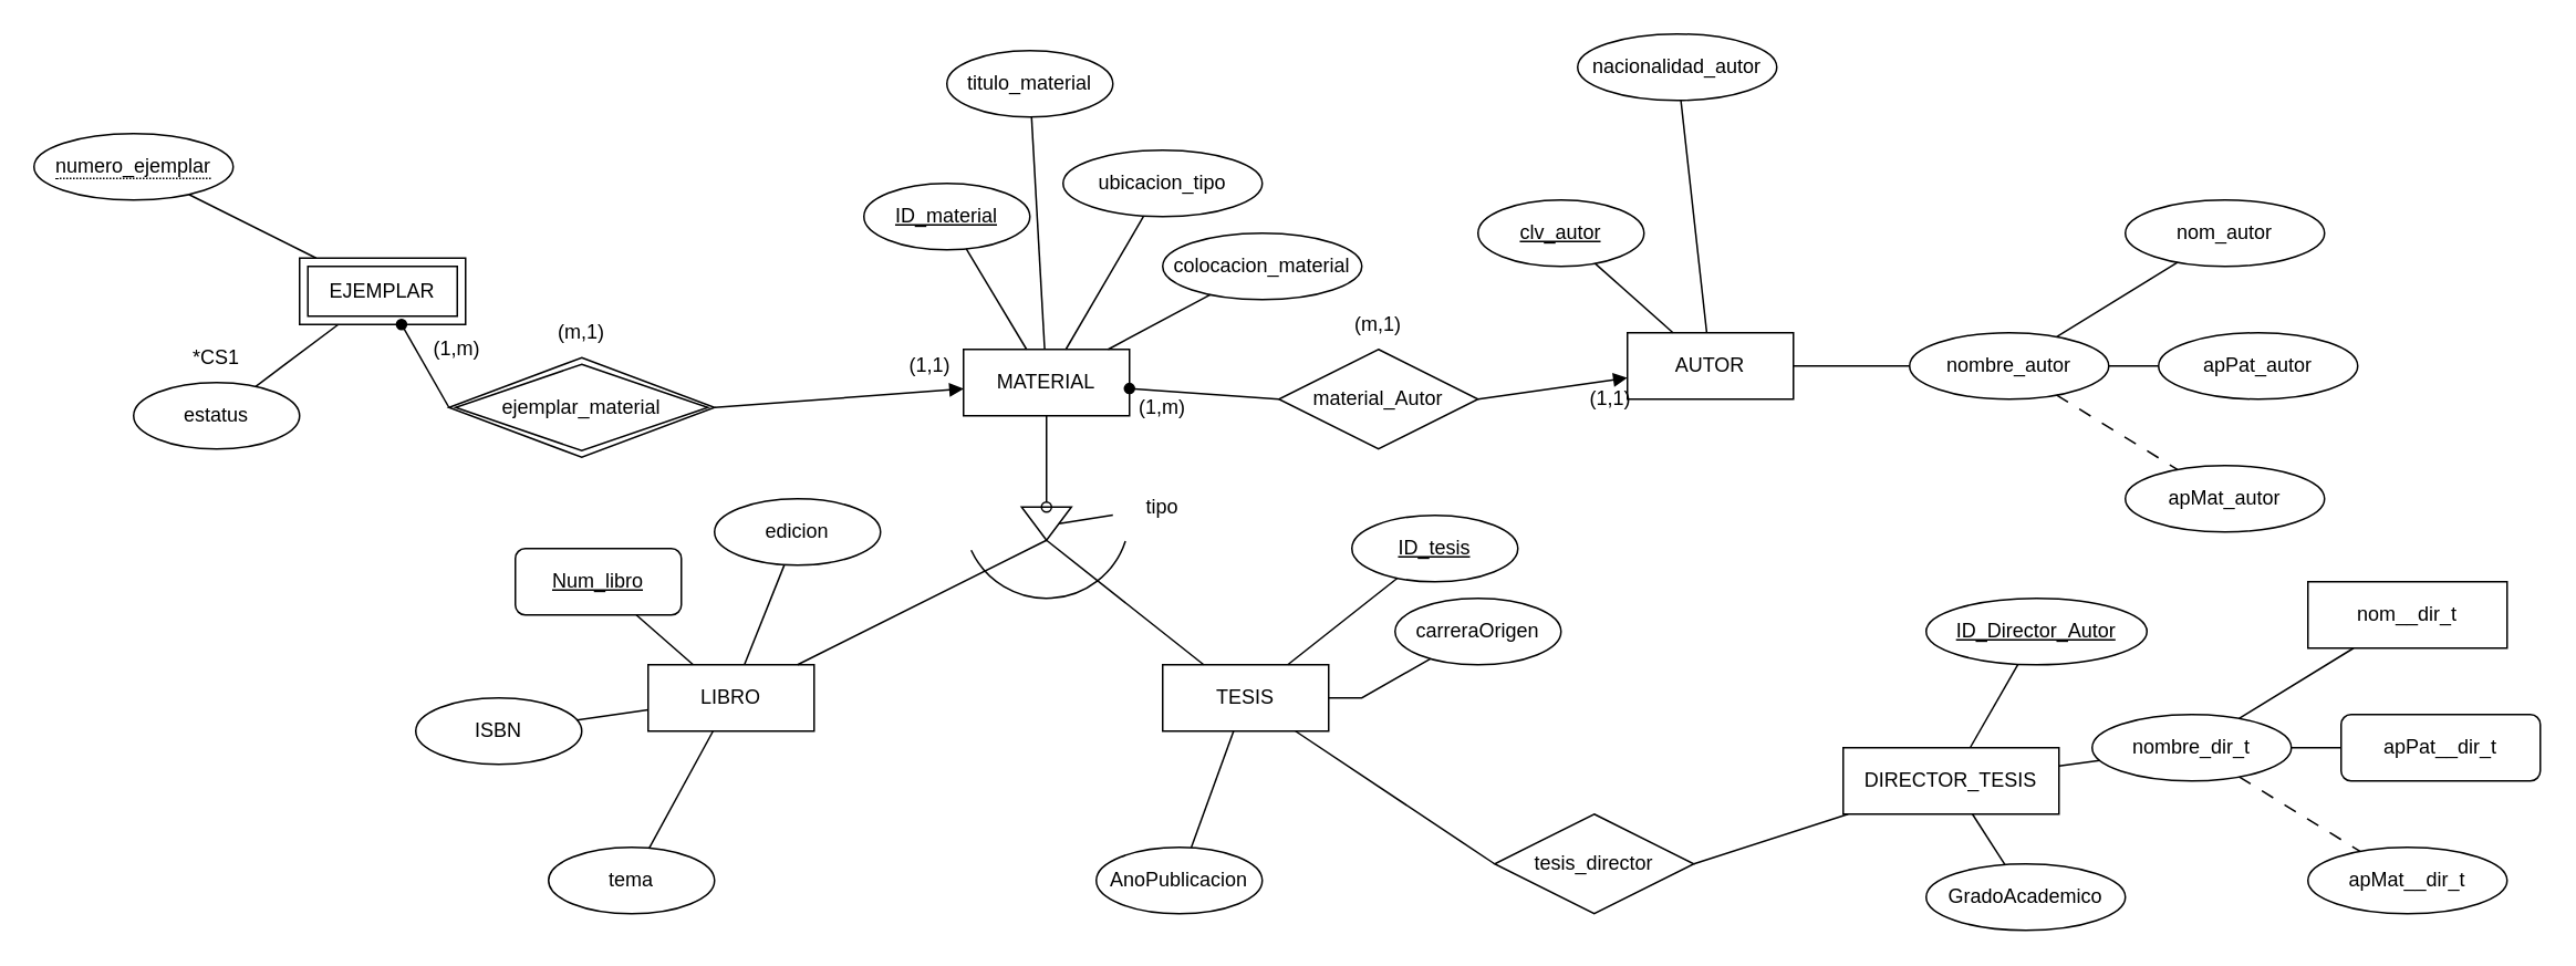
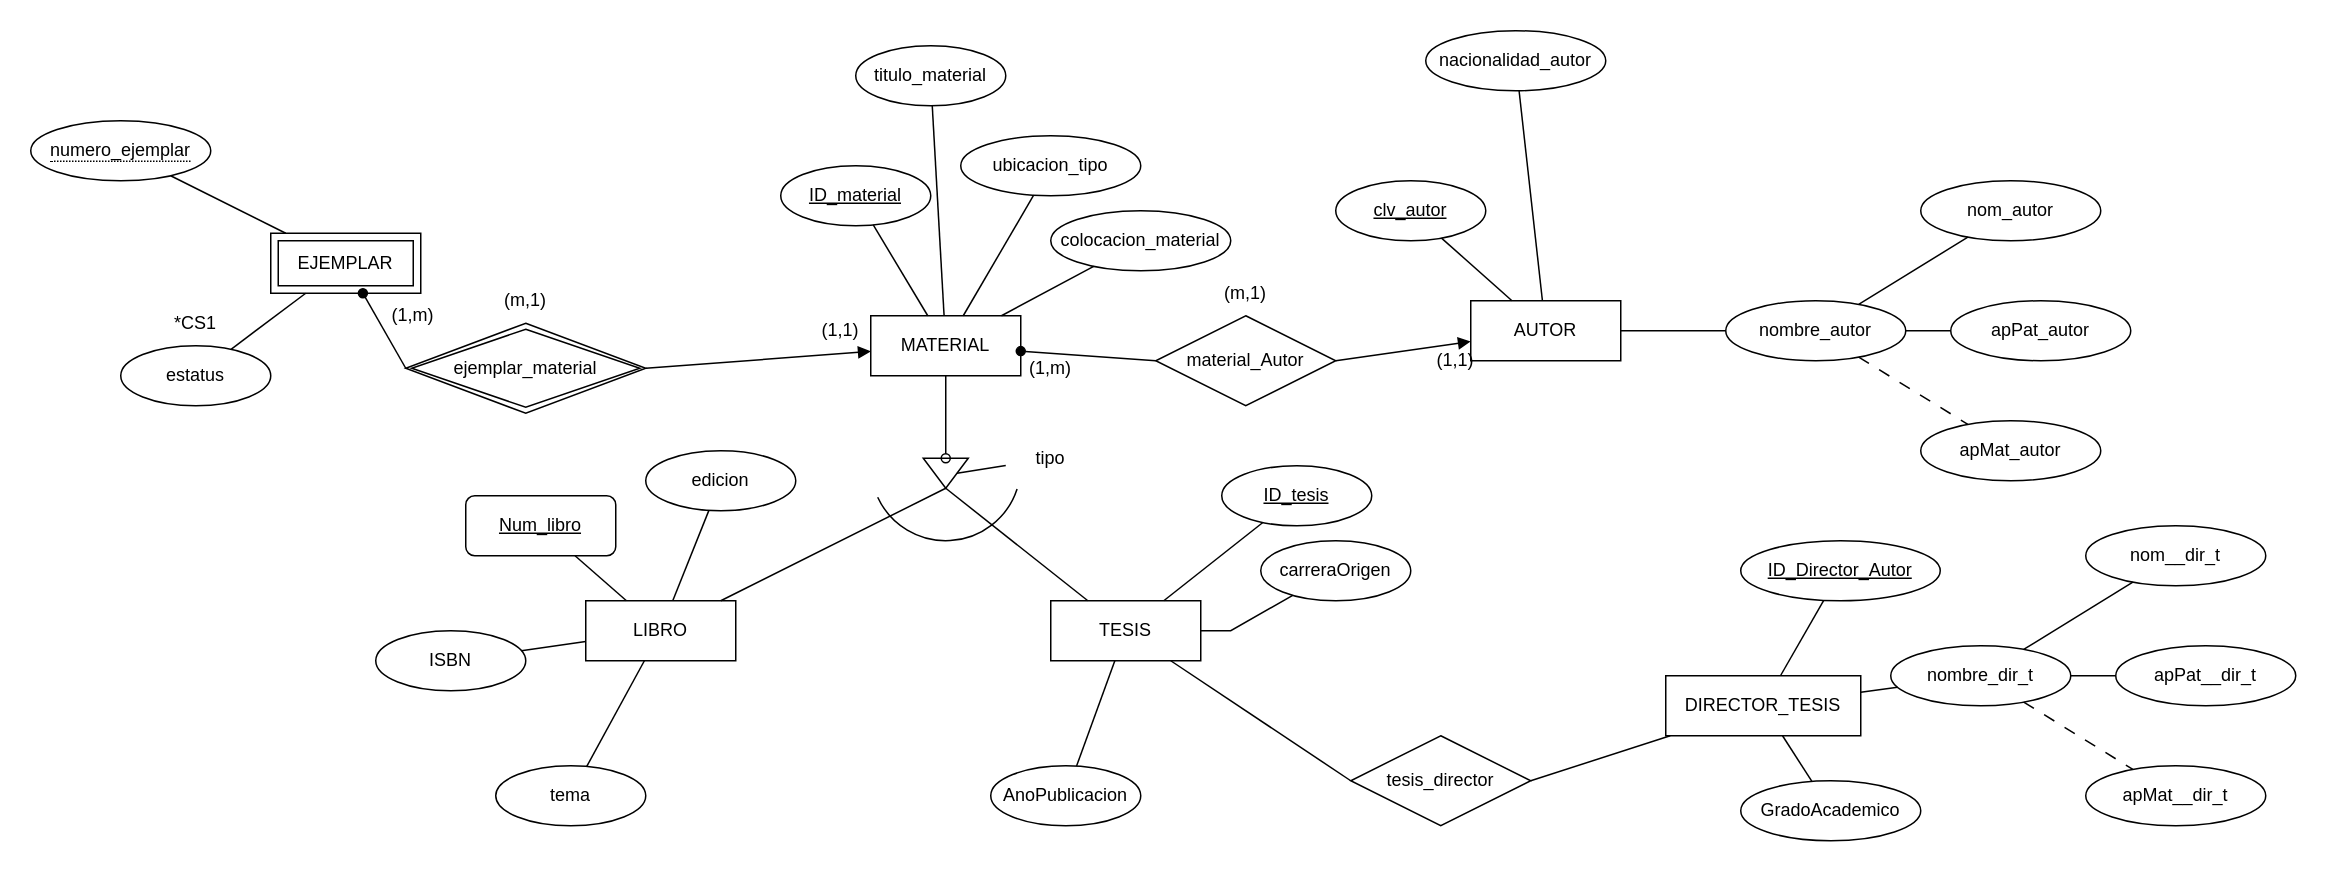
- <mxCell id="58" value="nom__dir_t" style="whiteSpace=wrap;html=1;align=center;rounded=0;" vertex="1" parent="1"><mxGeometry x="1390" y="350" width="120" height="40" as="geometry" /></mxCell>
+ <mxCell id="58" value="nom__dir_t" style="ellipse;whiteSpace=wrap;html=1;align=center;" vertex="1" parent="1"><mxGeometry x="1390" y="350" width="120" height="40" as="geometry" /></mxCell>
- <mxCell id="57" value="apPat__dir_t" style="whiteSpace=wrap;html=1;align=center;rounded=1;" vertex="1" parent="1"><mxGeometry x="1410" y="430" width="120" height="40" as="geometry" /></mxCell>
+ <mxCell id="57" value="apPat__dir_t" style="ellipse;whiteSpace=wrap;html=1;align=center;" vertex="1" parent="1"><mxGeometry x="1410" y="430" width="120" height="40" as="geometry" /></mxCell>
